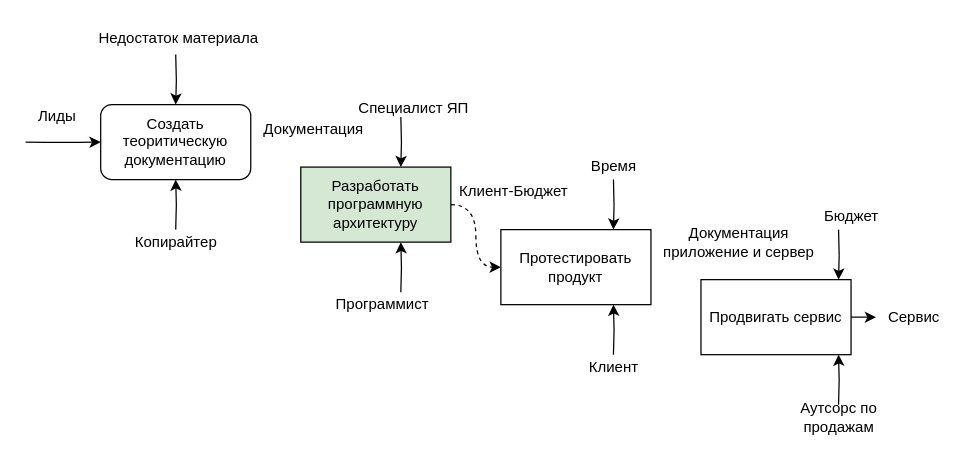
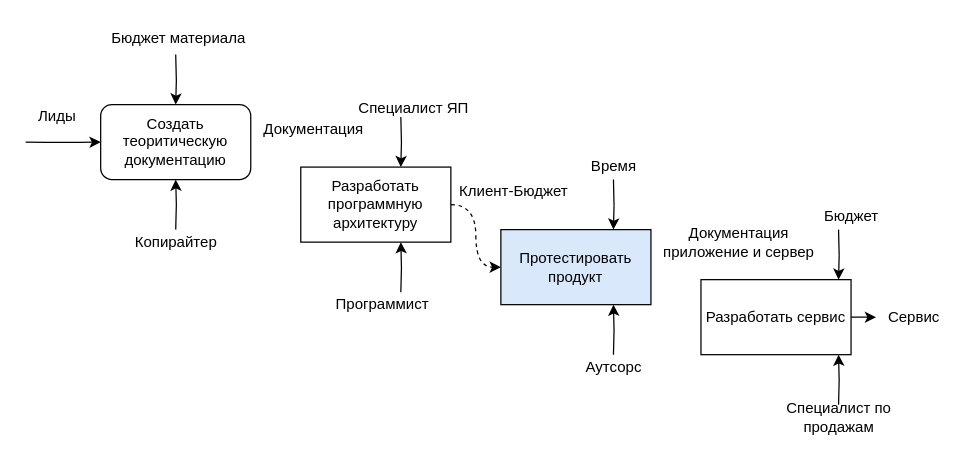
- <mxCell id="22" value="Недостаток материала" style="text;html=1;align=center;verticalAlign=middle;resizable=0;points=[];;autosize=1;" vertex="1" parent="1"><mxGeometry x="72" y="20" width="140" height="20" as="geometry" /></mxCell>
+ <mxCell id="22" value="Бюджет материала" style="text;html=1;align=center;verticalAlign=middle;resizable=0;points=[];;autosize=1;" vertex="1" parent="1"><mxGeometry x="72" y="20" width="140" height="20" as="geometry" /></mxCell>
- <mxCell id="7" value="Разработать программную архитектуру" style="rounded=0;whiteSpace=wrap;html=1;fillColor=#d5e8d4;" parent="1" vertex="1"><mxGeometry x="240" y="133" width="120" height="60" as="geometry" /></mxCell>
+ <mxCell id="7" value="Разработать программную архитектуру" style="rounded=0;whiteSpace=wrap;html=1;" parent="1" vertex="1"><mxGeometry x="240" y="133" width="120" height="60" as="geometry" /></mxCell>
- <mxCell id="8" value="Протестировать продукт" style="rounded=0;whiteSpace=wrap;html=1;" parent="1" vertex="1"><mxGeometry x="400" y="183" width="120" height="60" as="geometry" /></mxCell>
+ <mxCell id="8" value="Протестировать продукт" style="rounded=0;whiteSpace=wrap;html=1;fillColor=#dae8fc;" parent="1" vertex="1"><mxGeometry x="400" y="183" width="120" height="60" as="geometry" /></mxCell>
- <mxCell id="10" value="Продвигать сервис" style="rounded=0;whiteSpace=wrap;html=1;" parent="1" vertex="1"><mxGeometry x="560" y="223" width="120" height="60" as="geometry" /></mxCell>
+ <mxCell id="10" value="Разработать сервис" style="rounded=0;whiteSpace=wrap;html=1;" parent="1" vertex="1"><mxGeometry x="560" y="223" width="120" height="60" as="geometry" /></mxCell>
- <mxCell id="26" value="Клиент" style="text;html=1;align=center;verticalAlign=middle;resizable=0;points=[];;autosize=1;" vertex="1" parent="1"><mxGeometry x="460" y="283" width="60" height="20" as="geometry" /></mxCell>
+ <mxCell id="26" value="Аутсорс" style="text;html=1;align=center;verticalAlign=middle;resizable=0;points=[];;autosize=1;" vertex="1" parent="1"><mxGeometry x="460" y="283" width="60" height="20" as="geometry" /></mxCell>
- <mxCell id="28" value="Аутсорс по&lt;br&gt;продажам" style="text;html=1;align=center;verticalAlign=middle;resizable=0;points=[];;autosize=1;" vertex="1" parent="1"><mxGeometry x="620" y="318" width="100" height="30" as="geometry" /></mxCell>
+ <mxCell id="28" value="Специалист по&lt;br&gt;продажам" style="text;html=1;align=center;verticalAlign=middle;resizable=0;points=[];;autosize=1;" vertex="1" parent="1"><mxGeometry x="620" y="318" width="100" height="30" as="geometry" /></mxCell>
